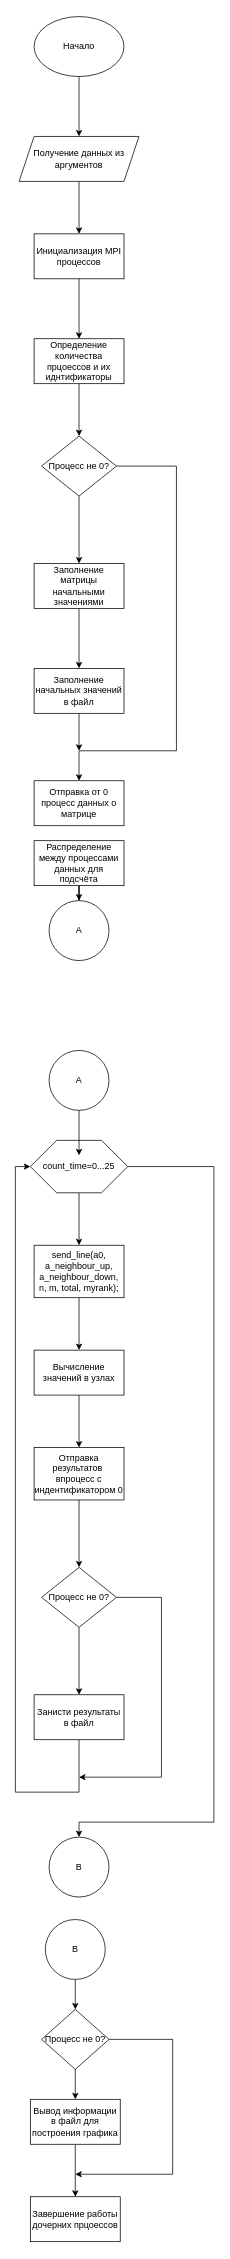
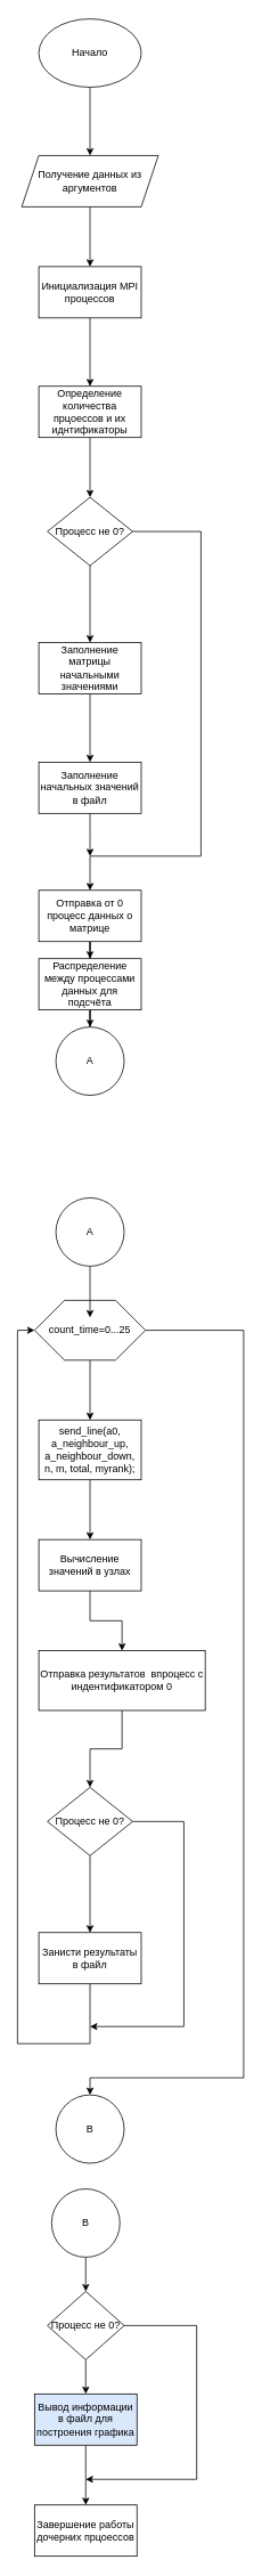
+ <mxCell id="17" value="" style="edgeStyle=orthogonalEdgeStyle;rounded=0;orthogonalLoop=1;jettySize=auto;html=1;" parent="1" source="18" target="20" edge="1"><mxGeometry relative="1" as="geometry" /></mxCell>
- <mxCell id="29" value="Отправка результатов&amp;nbsp; впроцесс с индентификатором 0" style="rounded=0;whiteSpace=wrap;html=1;" parent="1" vertex="1"><mxGeometry x="45" y="1930" width="120" height="70" as="geometry" /></mxCell>
+ <mxCell id="29" value="Отправка результатов&amp;nbsp; впроцесс с индентификатором 0" style="rounded=0;whiteSpace=wrap;html=1;" parent="1" vertex="1"><mxGeometry x="45" y="1930" width="195" height="70" as="geometry" /></mxCell>
- <mxCell id="39" value="Вывод информации в файл для построения графика" style="rounded=0;whiteSpace=wrap;html=1;" parent="1" vertex="1"><mxGeometry x="40" y="2800" width="120" height="60" as="geometry" /></mxCell>
+ <mxCell id="39" value="Вывод информации в файл для построения графика" style="rounded=0;whiteSpace=wrap;html=1;fillColor=#dae8fc;" parent="1" vertex="1"><mxGeometry x="40" y="2800" width="120" height="60" as="geometry" /></mxCell>
